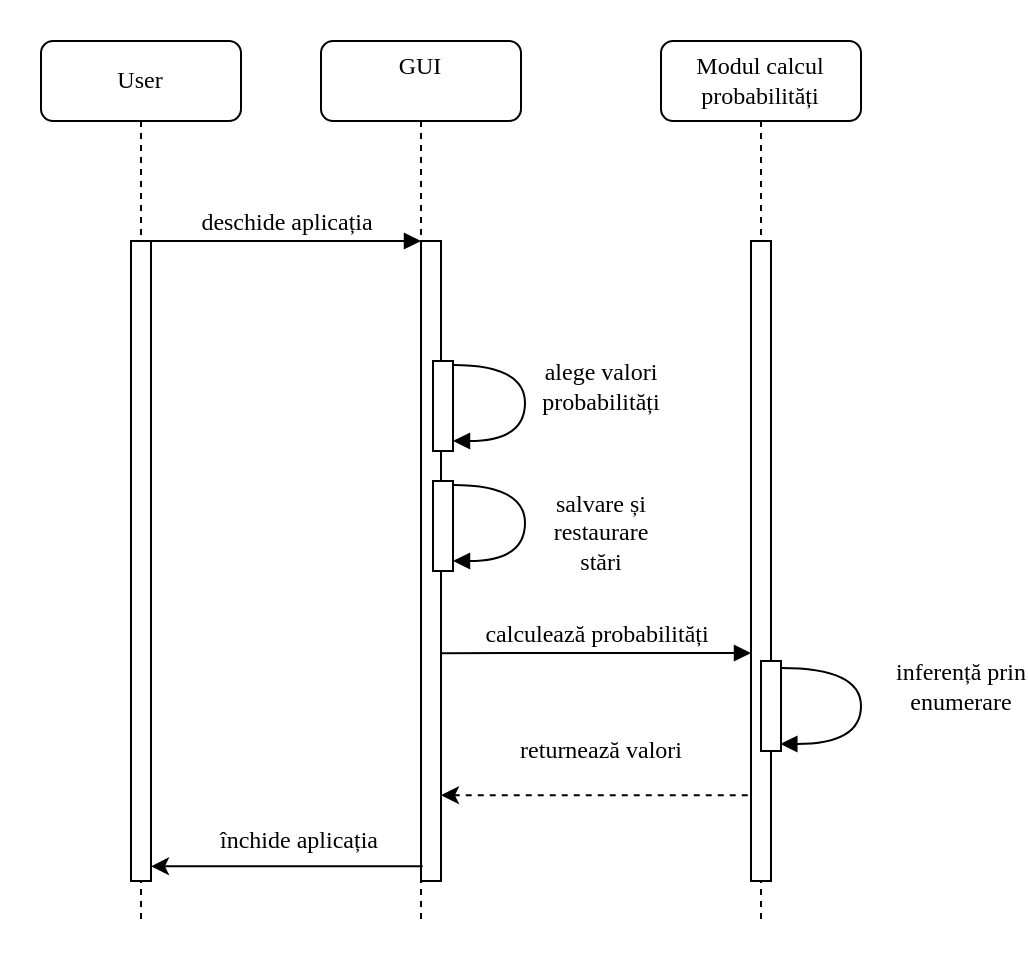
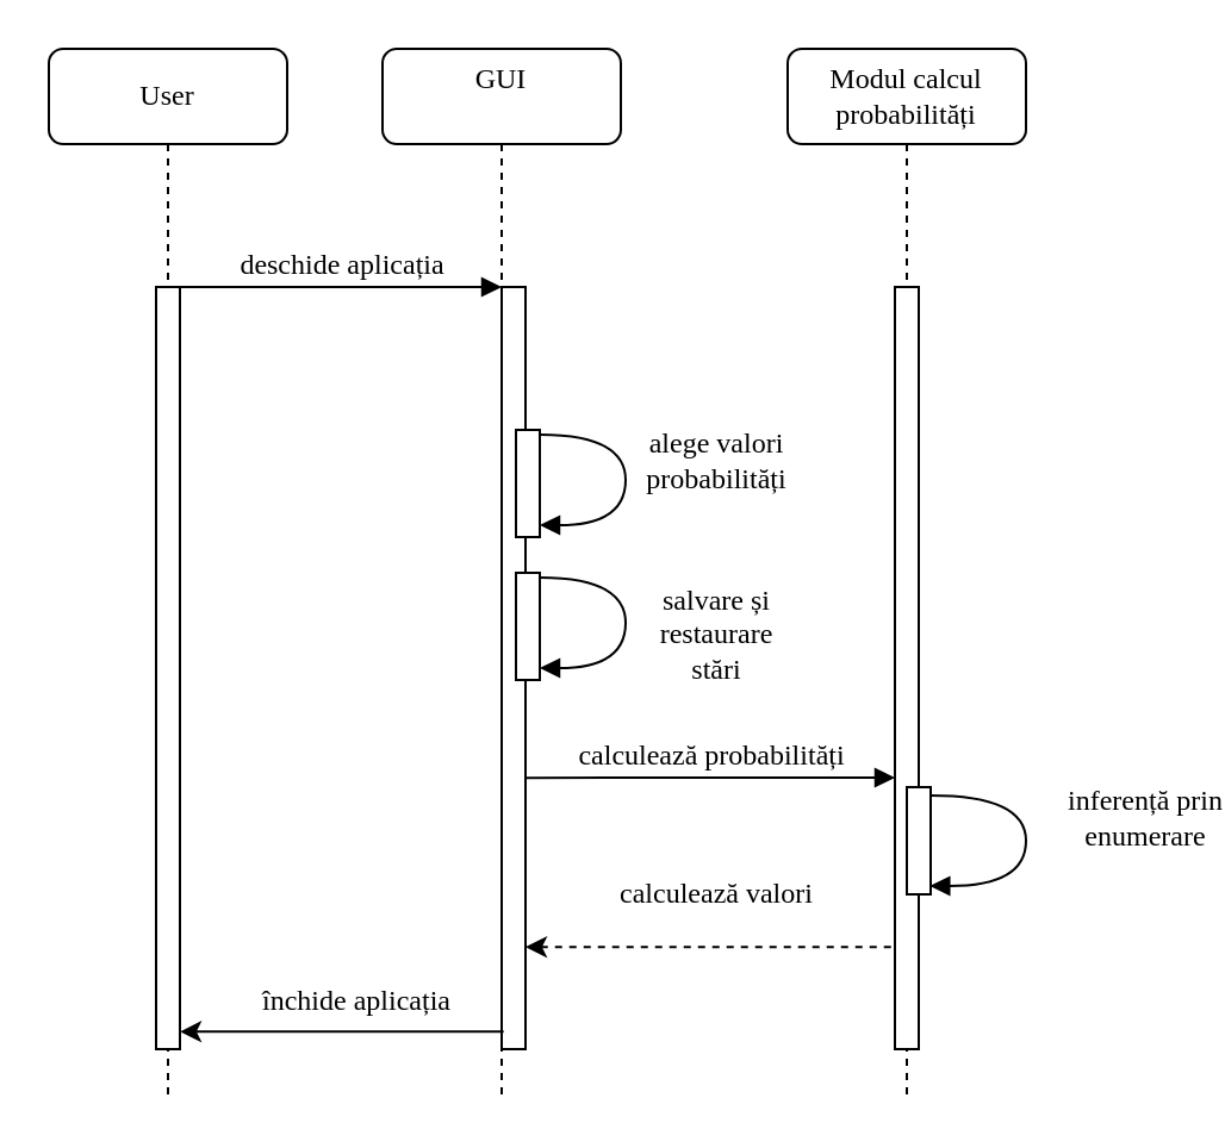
- <mxCell id="16" value="&lt;font face=&quot;Verdana&quot;&gt;returnează valori&lt;/font&gt;" style="text;html=1;align=center;verticalAlign=middle;resizable=0;points=[];autosize=1;" vertex="1" parent="1"><mxGeometry x="240" y="365" width="120" height="20" as="geometry" /></mxCell>
+ <mxCell id="16" value="&lt;font face=&quot;Verdana&quot;&gt;calculează valori&lt;/font&gt;" style="text;html=1;align=center;verticalAlign=middle;resizable=0;points=[];autosize=1;" vertex="1" parent="1"><mxGeometry x="240" y="365" width="120" height="20" as="geometry" /></mxCell>
